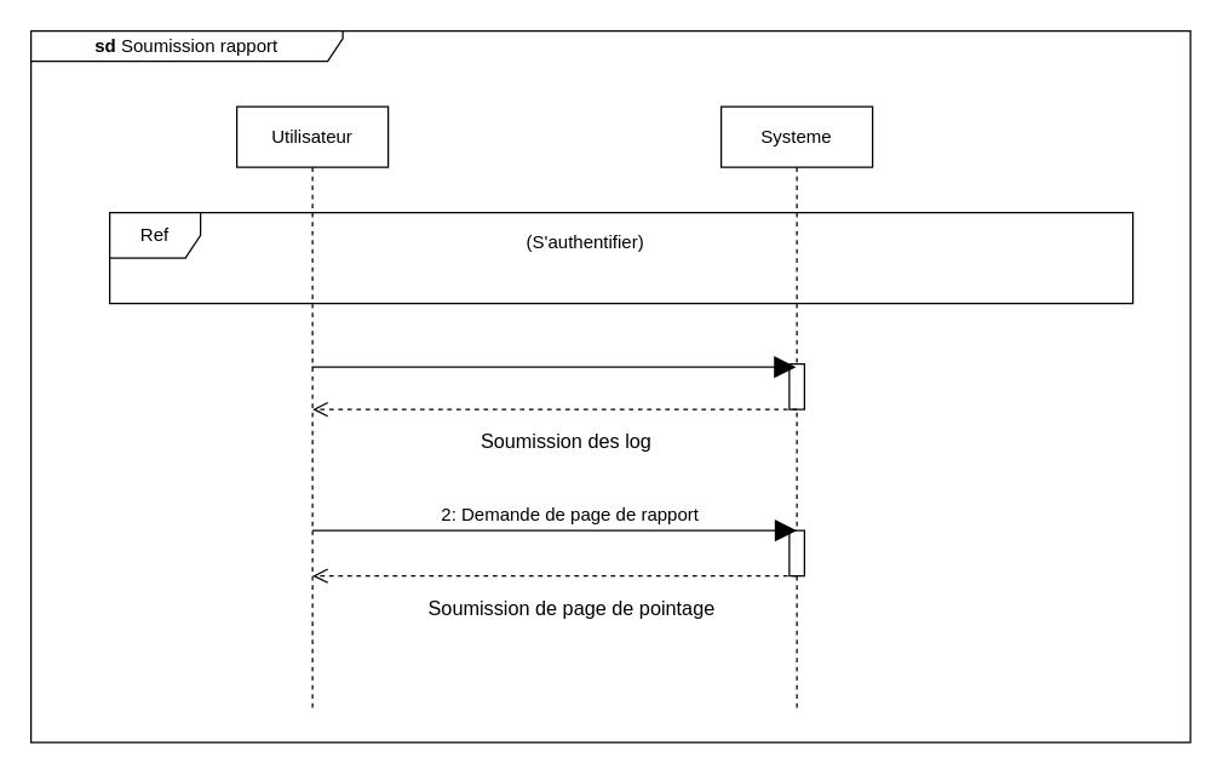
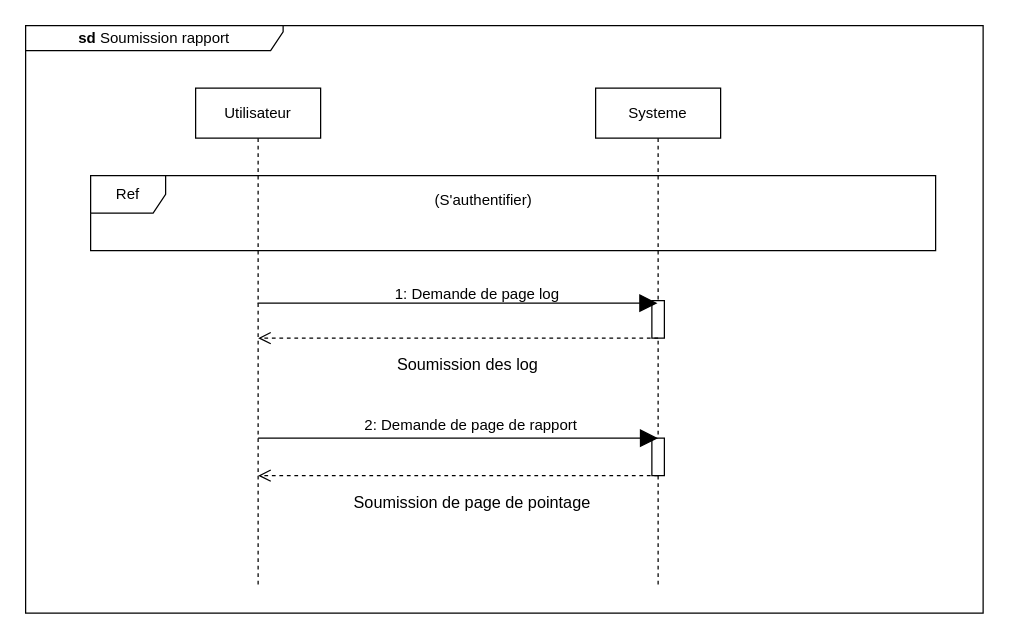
+ <mxCell id="10" value="1: Demande de page log" style="text;html=1;align=center;verticalAlign=middle;resizable=0;points=[];autosize=1;strokeColor=none;fillColor=none;rounded=0;" vertex="1" parent="1"><mxGeometry x="306" y="220" width="150" height="30" as="geometry" /></mxCell>
